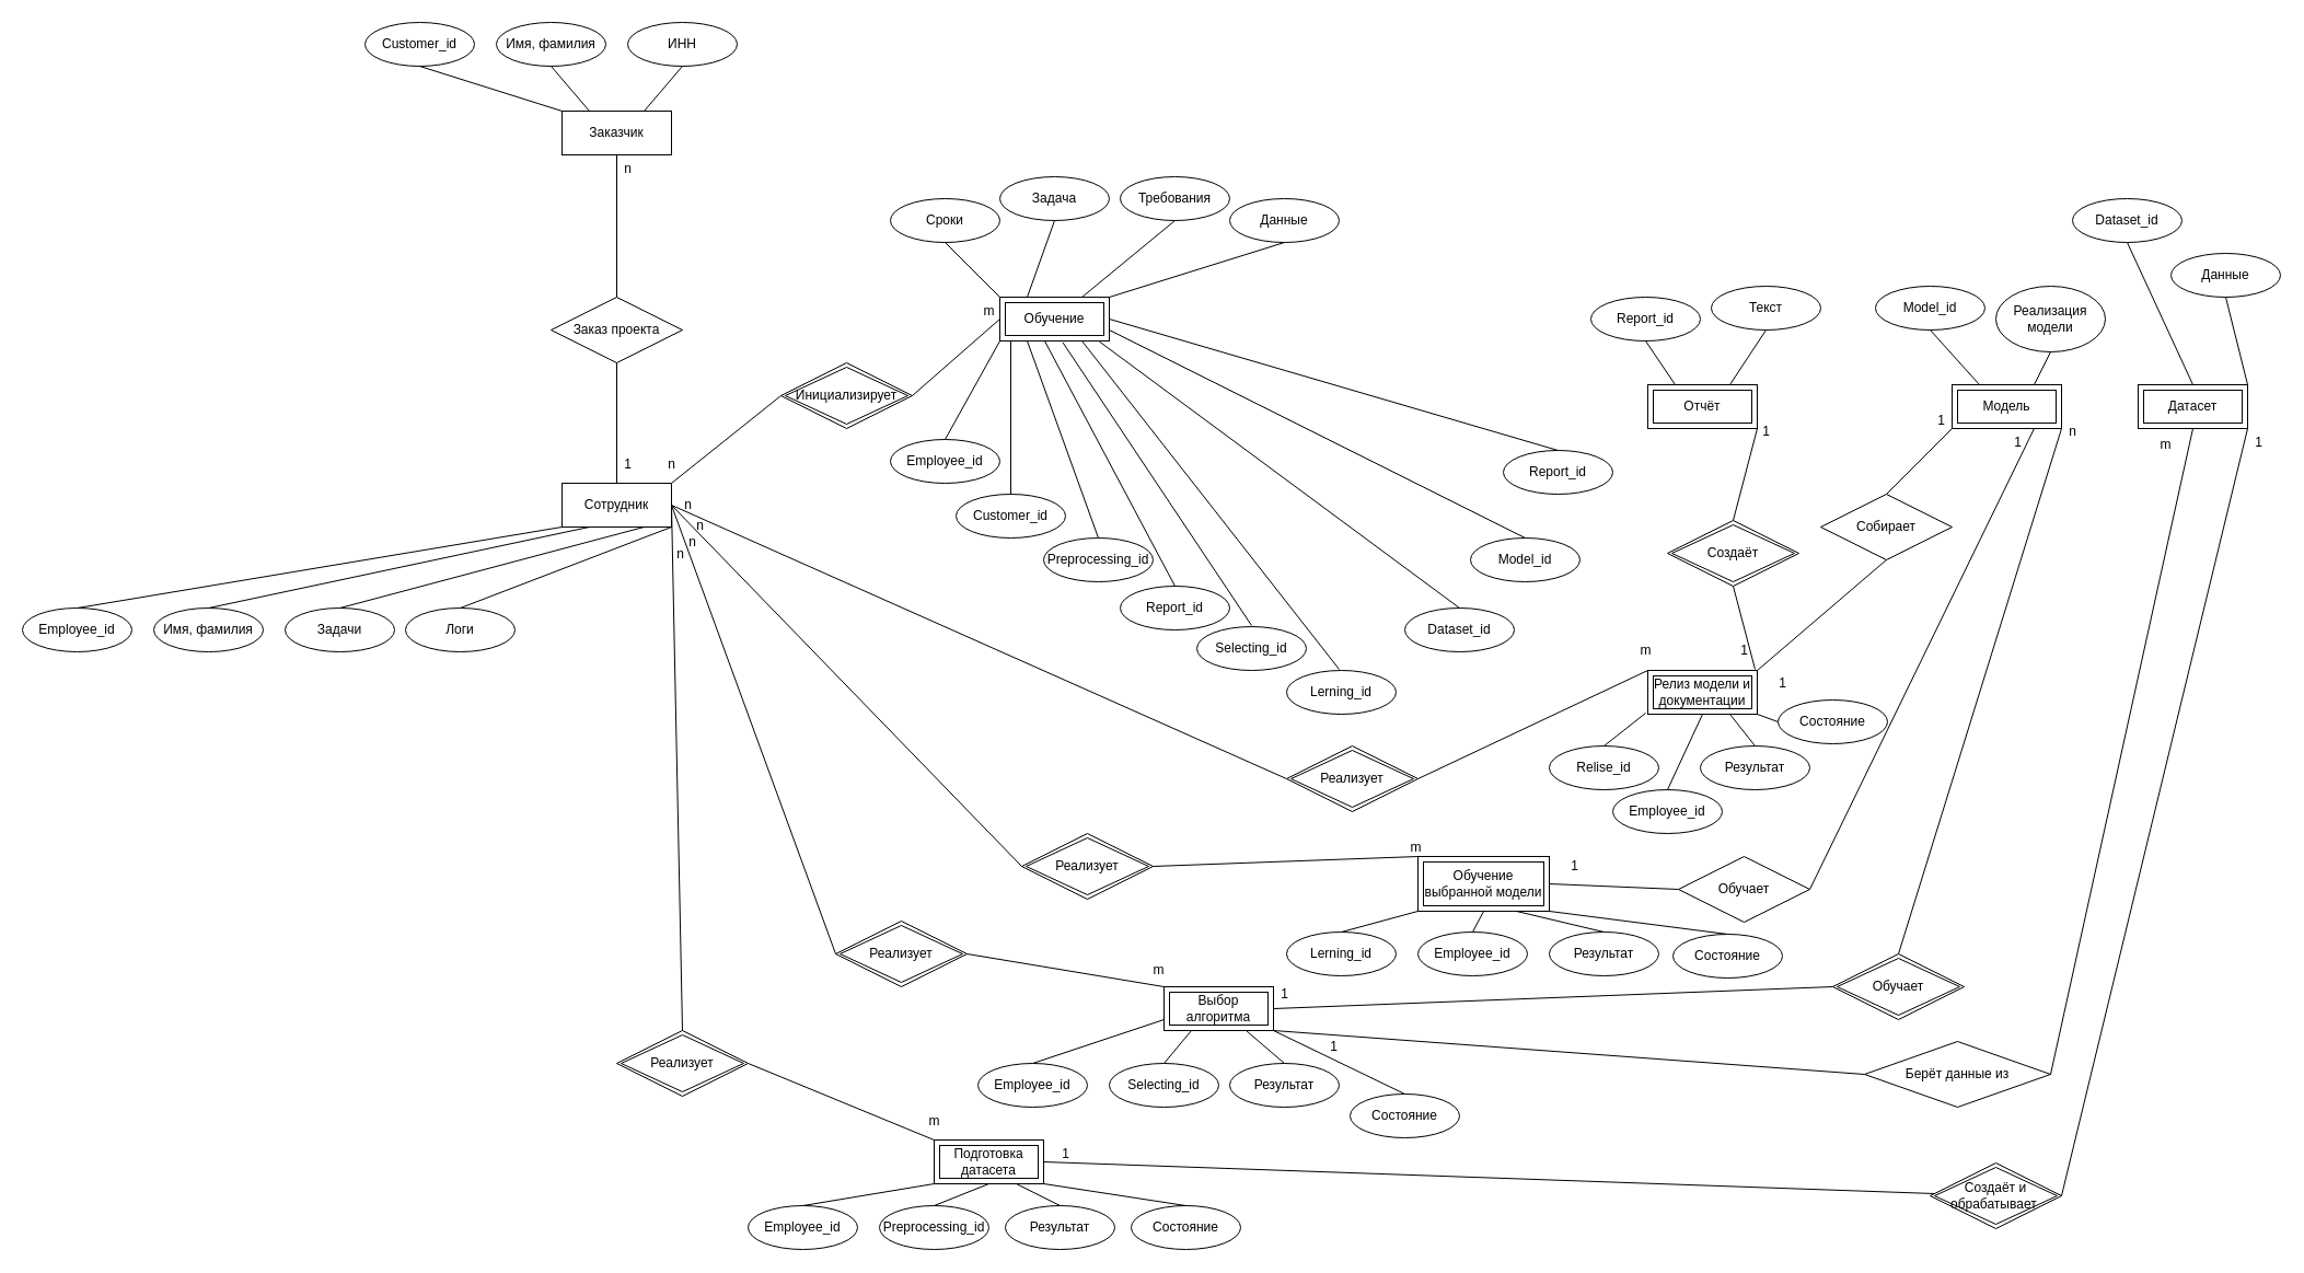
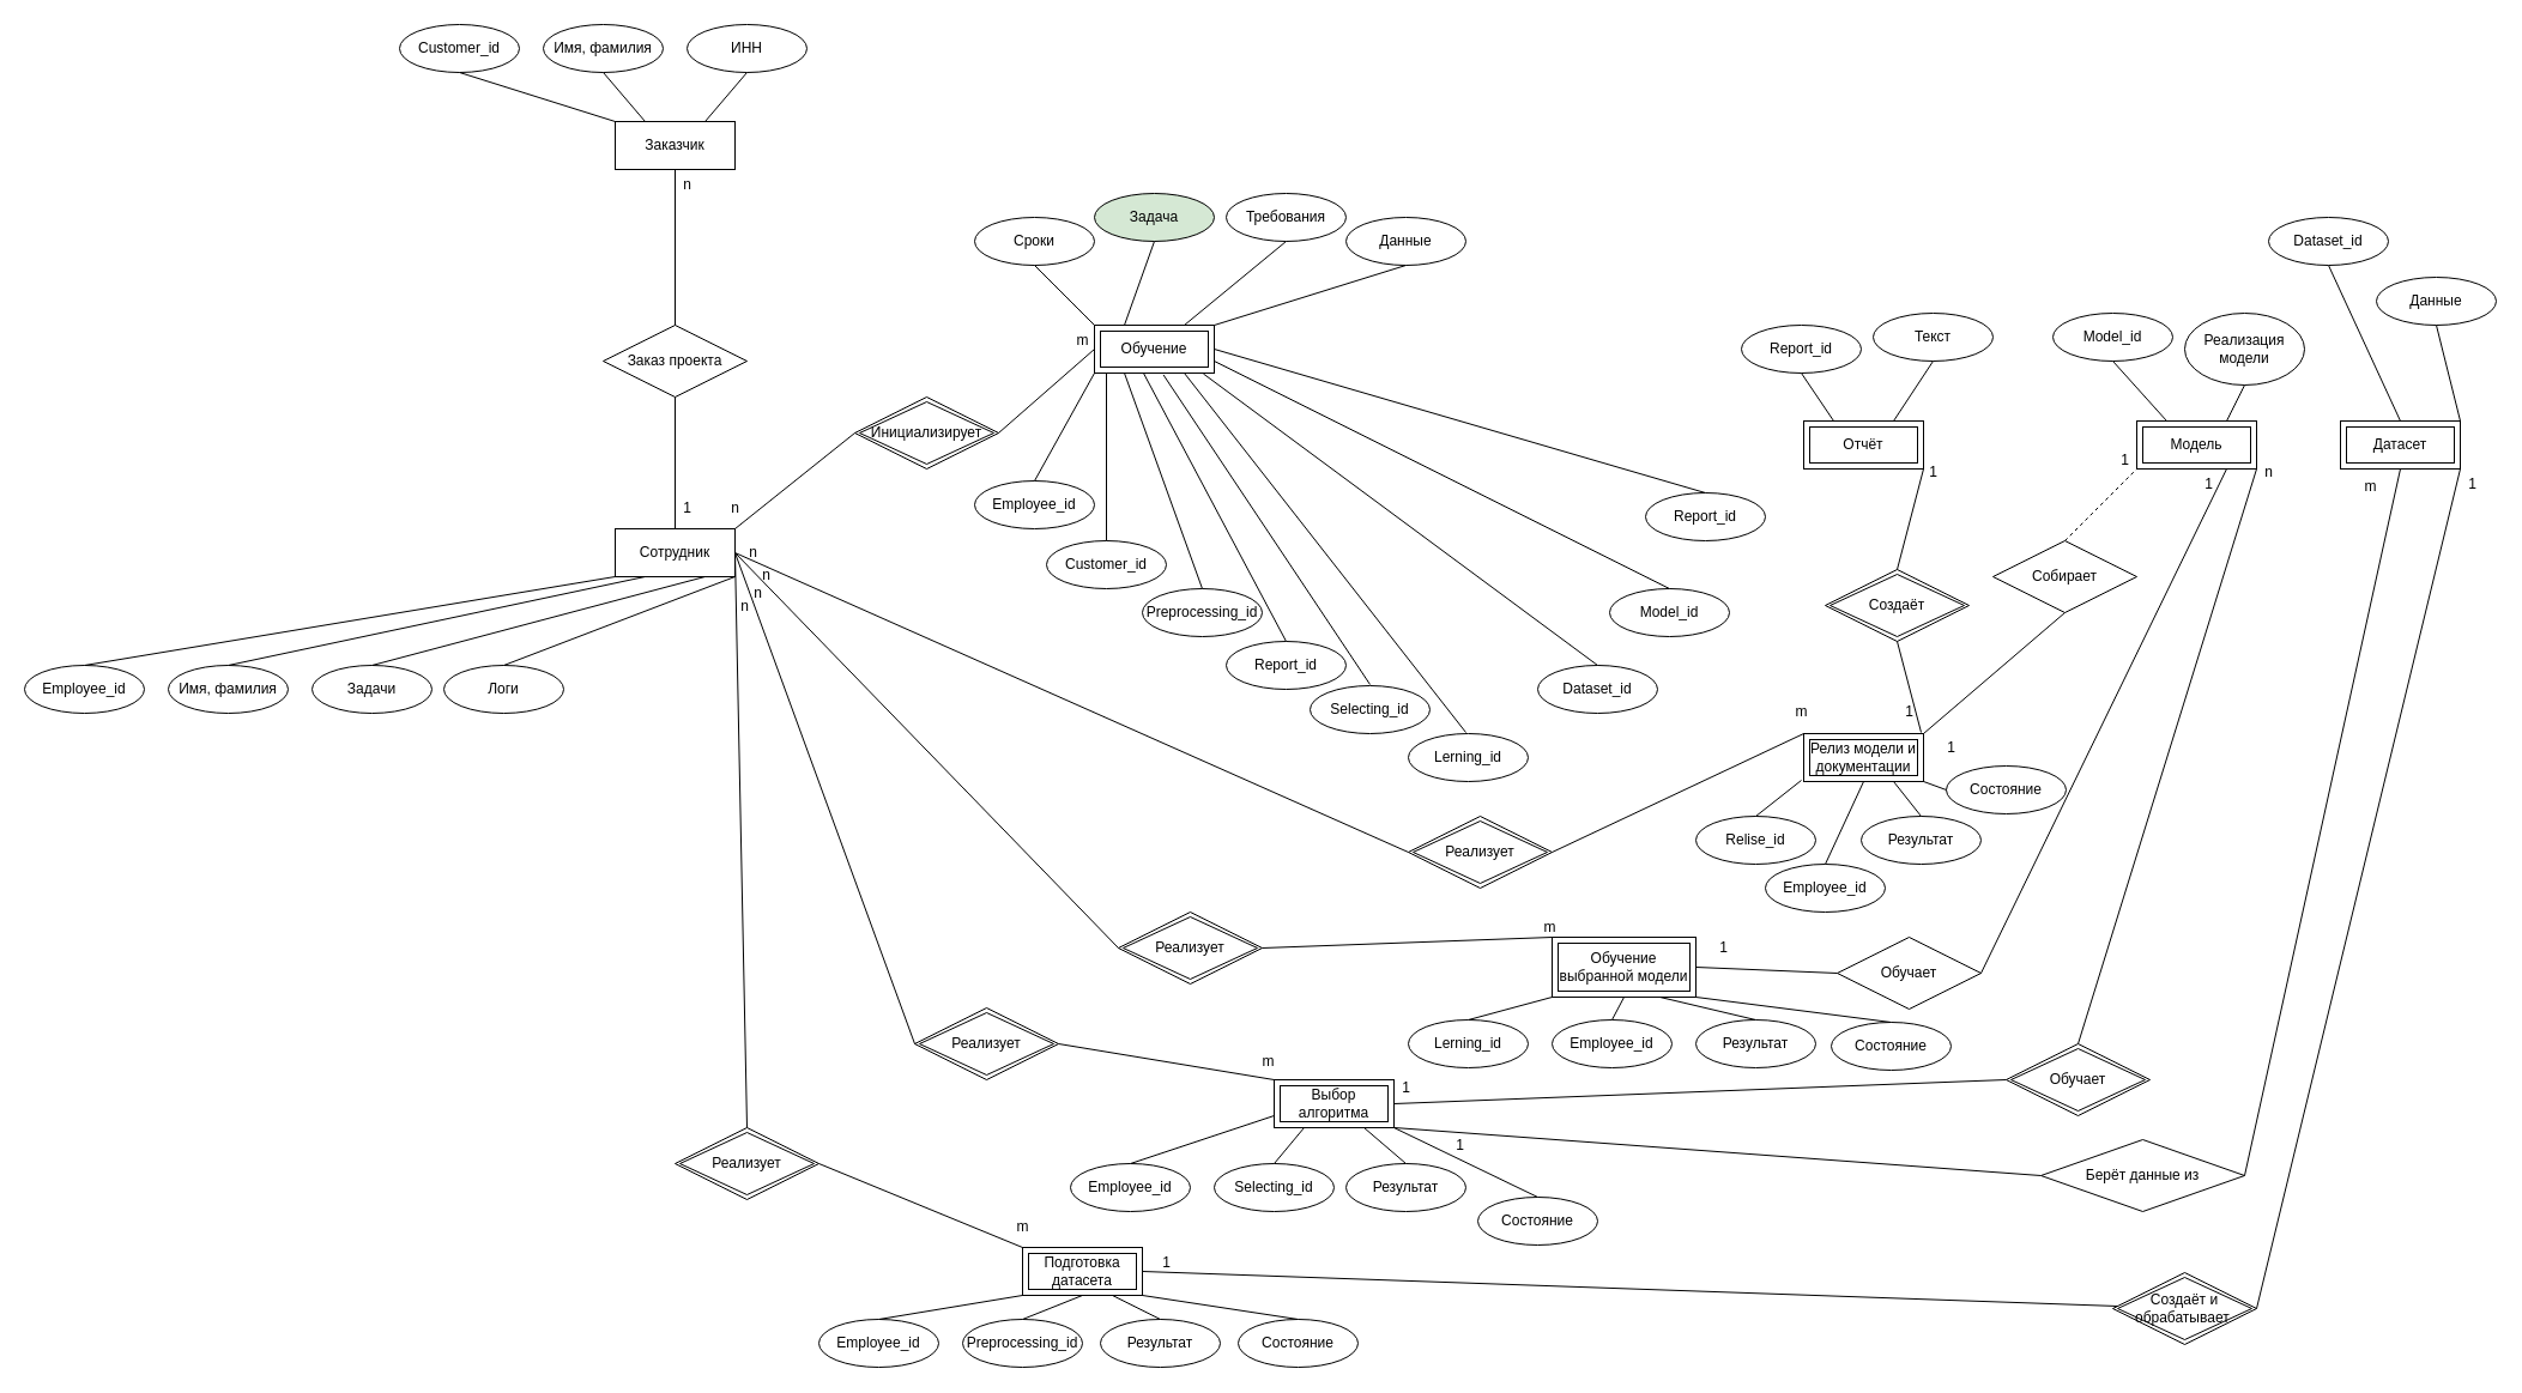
- <mxCell id="65" value="Задача" style="ellipse;whiteSpace=wrap;html=1;align=center;" parent="1" vertex="1"><mxGeometry x="913" y="161" width="100" height="40" as="geometry" /></mxCell>
+ <mxCell id="65" value="Задача" style="ellipse;whiteSpace=wrap;html=1;align=center;fillColor=#d5e8d4;" parent="1" vertex="1"><mxGeometry x="913" y="161" width="100" height="40" as="geometry" /></mxCell>
- <mxCell id="60" value="" style="endArrow=none;html=1;rounded=0;entryX=0;entryY=1;entryDx=0;entryDy=0;exitX=0.5;exitY=0;exitDx=0;exitDy=0;" parent="1" source="58" target="5" edge="1"><mxGeometry width="50" height="50" relative="1" as="geometry"><mxPoint x="1703" y="435" as="sourcePoint" /><mxPoint x="1725" y="351" as="targetPoint" /></mxGeometry></mxCell>
+ <mxCell id="60" value="" style="endArrow=none;html=1;rounded=0;entryX=0;entryY=1;entryDx=0;entryDy=0;exitX=0.5;exitY=0;exitDx=0;exitDy=0;dashed=1;" parent="1" source="58" target="5" edge="1"><mxGeometry width="50" height="50" relative="1" as="geometry"><mxPoint x="1703" y="435" as="sourcePoint" /><mxPoint x="1725" y="351" as="targetPoint" /></mxGeometry></mxCell>
